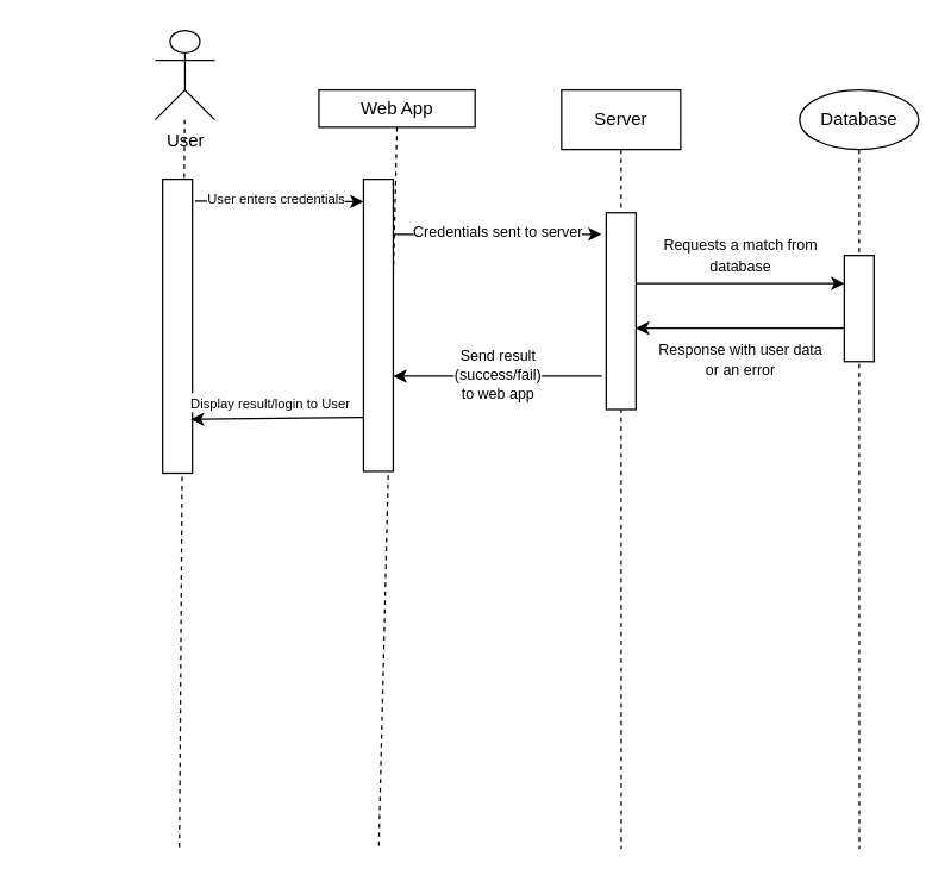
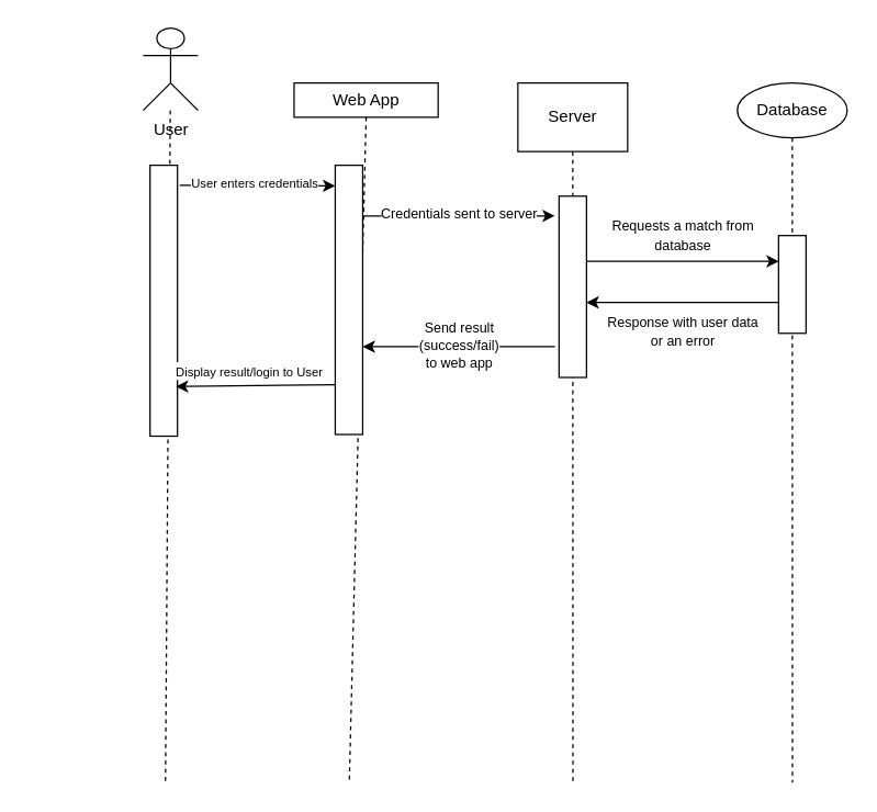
- <mxCell id="7" value="Server" style="whiteSpace=wrap;html=1;" vertex="1" parent="1"><mxGeometry x="376.87" y="60" width="80" height="40" as="geometry" /></mxCell>
+ <mxCell id="7" value="Server" style="whiteSpace=wrap;html=1;" vertex="1" parent="1"><mxGeometry x="376.87" y="60" width="80" height="50" as="geometry" /></mxCell>
